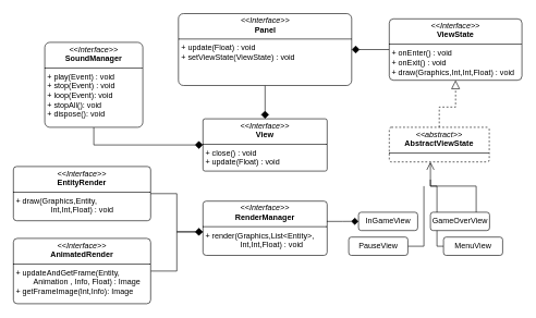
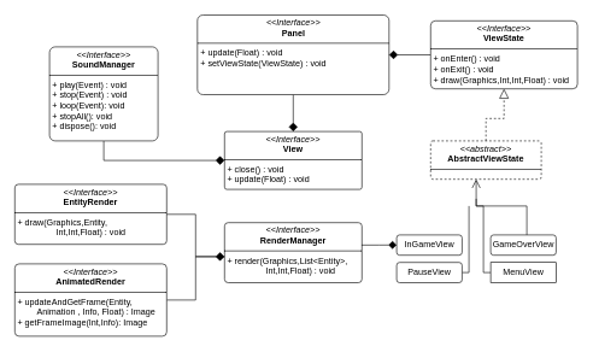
- <mxCell id="18" value="GameOverView" style="html=1;whiteSpace=wrap;rounded=1;" vertex="1" parent="1"><mxGeometry x="658" y="324" width="90.5" height="28" as="geometry" /></mxCell>
+ <mxCell id="18" value="GameOverView" style="html=1;whiteSpace=wrap;rounded=1;" vertex="1" parent="1"><mxGeometry x="678" y="324" width="90.5" height="28" as="geometry" /></mxCell>
- <mxCell id="14" value="PauseView" style="html=1;whiteSpace=wrap;rounded=1;" vertex="1" parent="1"><mxGeometry x="533" y="362" width="90.5" height="28" as="geometry" /></mxCell>
+ <mxCell id="14" value="PauseView" style="html=1;whiteSpace=wrap;rounded=1;" vertex="1" parent="1"><mxGeometry x="548" y="362" width="90.5" height="28" as="geometry" /></mxCell>
- <mxCell id="16" value="MenuView" style="html=1;whiteSpace=wrap;rounded=1;" vertex="1" parent="1"><mxGeometry x="678" y="362" width="90.5" height="28" as="geometry" /></mxCell>
+ <mxCell id="16" value="MenuView" style="html=1;whiteSpace=wrap;rounded=0;" vertex="1" parent="1"><mxGeometry x="678" y="362" width="90.5" height="28" as="geometry" /></mxCell>
